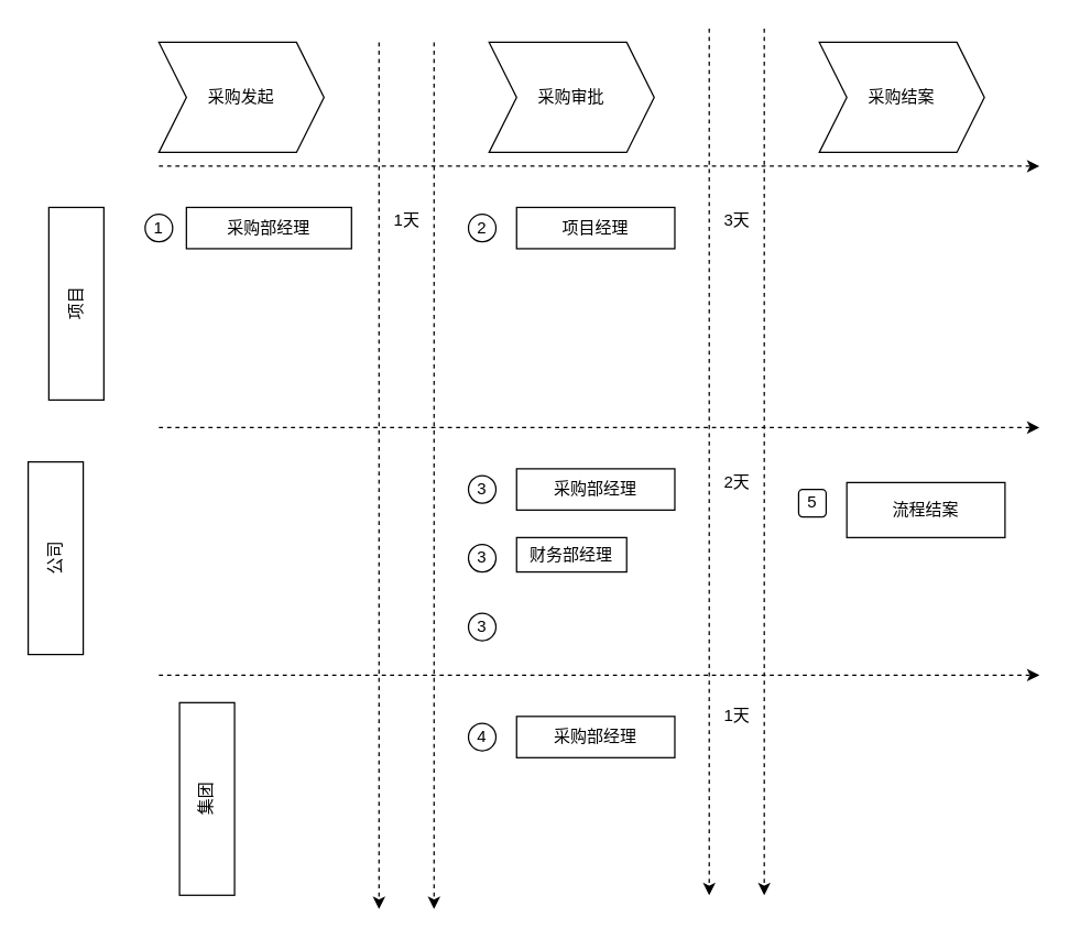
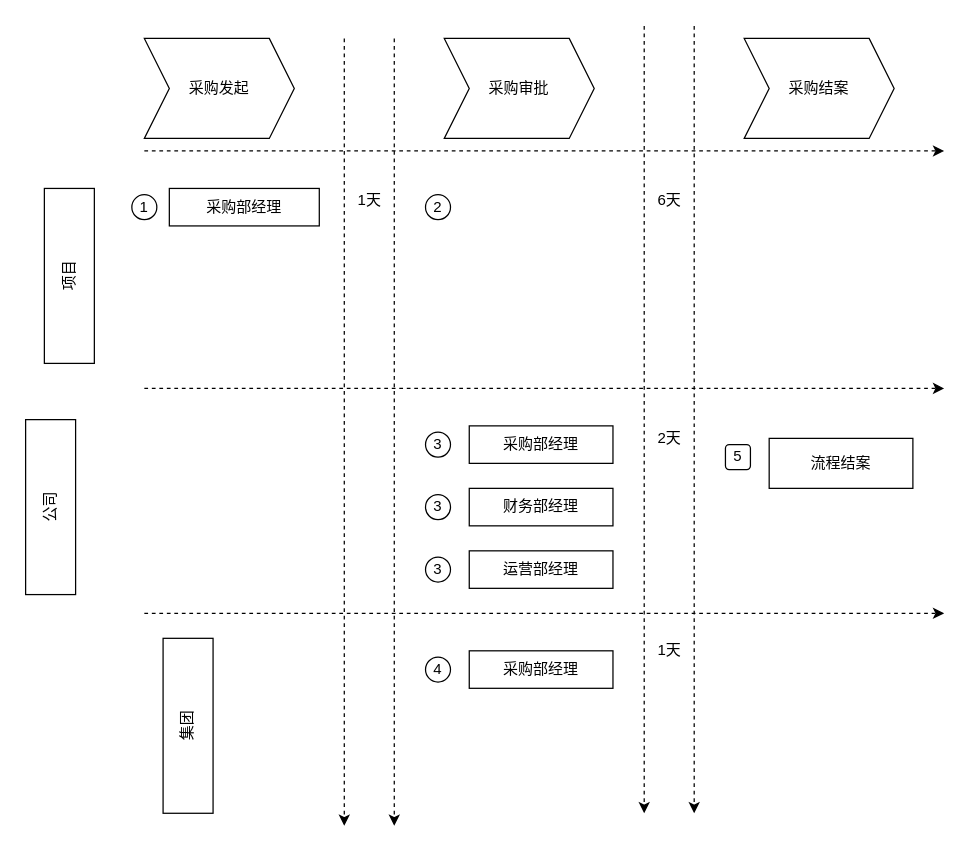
- <mxCell id="18" value="3天" style="text;html=1;align=center;verticalAlign=middle;resizable=0;points=[];autosize=1;strokeColor=none;fillColor=none;rounded=0;" parent="1" vertex="1"><mxGeometry x="520" y="150" width="30" height="20" as="geometry" /></mxCell>
+ <mxCell id="18" value="6天" style="text;html=1;align=center;verticalAlign=middle;resizable=0;points=[];autosize=1;strokeColor=none;fillColor=none;rounded=0;" parent="1" vertex="1"><mxGeometry x="520" y="150" width="30" height="20" as="geometry" /></mxCell>
- <mxCell id="23" value="项目经理" style="whiteSpace=wrap;html=1;rounded=0;" parent="1" vertex="1"><mxGeometry x="375" y="150" width="115" height="30" as="geometry" /></mxCell>
- <mxCell id="27" value="财务部经理" style="whiteSpace=wrap;html=1;rounded=0;" parent="1" vertex="1"><mxGeometry x="375" y="390" width="80" height="25" as="geometry" /></mxCell>
+ <mxCell id="27" value="财务部经理" style="whiteSpace=wrap;html=1;rounded=0;" parent="1" vertex="1"><mxGeometry x="375" y="390" width="115" height="30" as="geometry" /></mxCell>
+ <mxCell id="29" value="运营部经理" style="whiteSpace=wrap;html=1;rounded=0;" parent="1" vertex="1"><mxGeometry x="375" y="440" width="115" height="30" as="geometry" /></mxCell>
